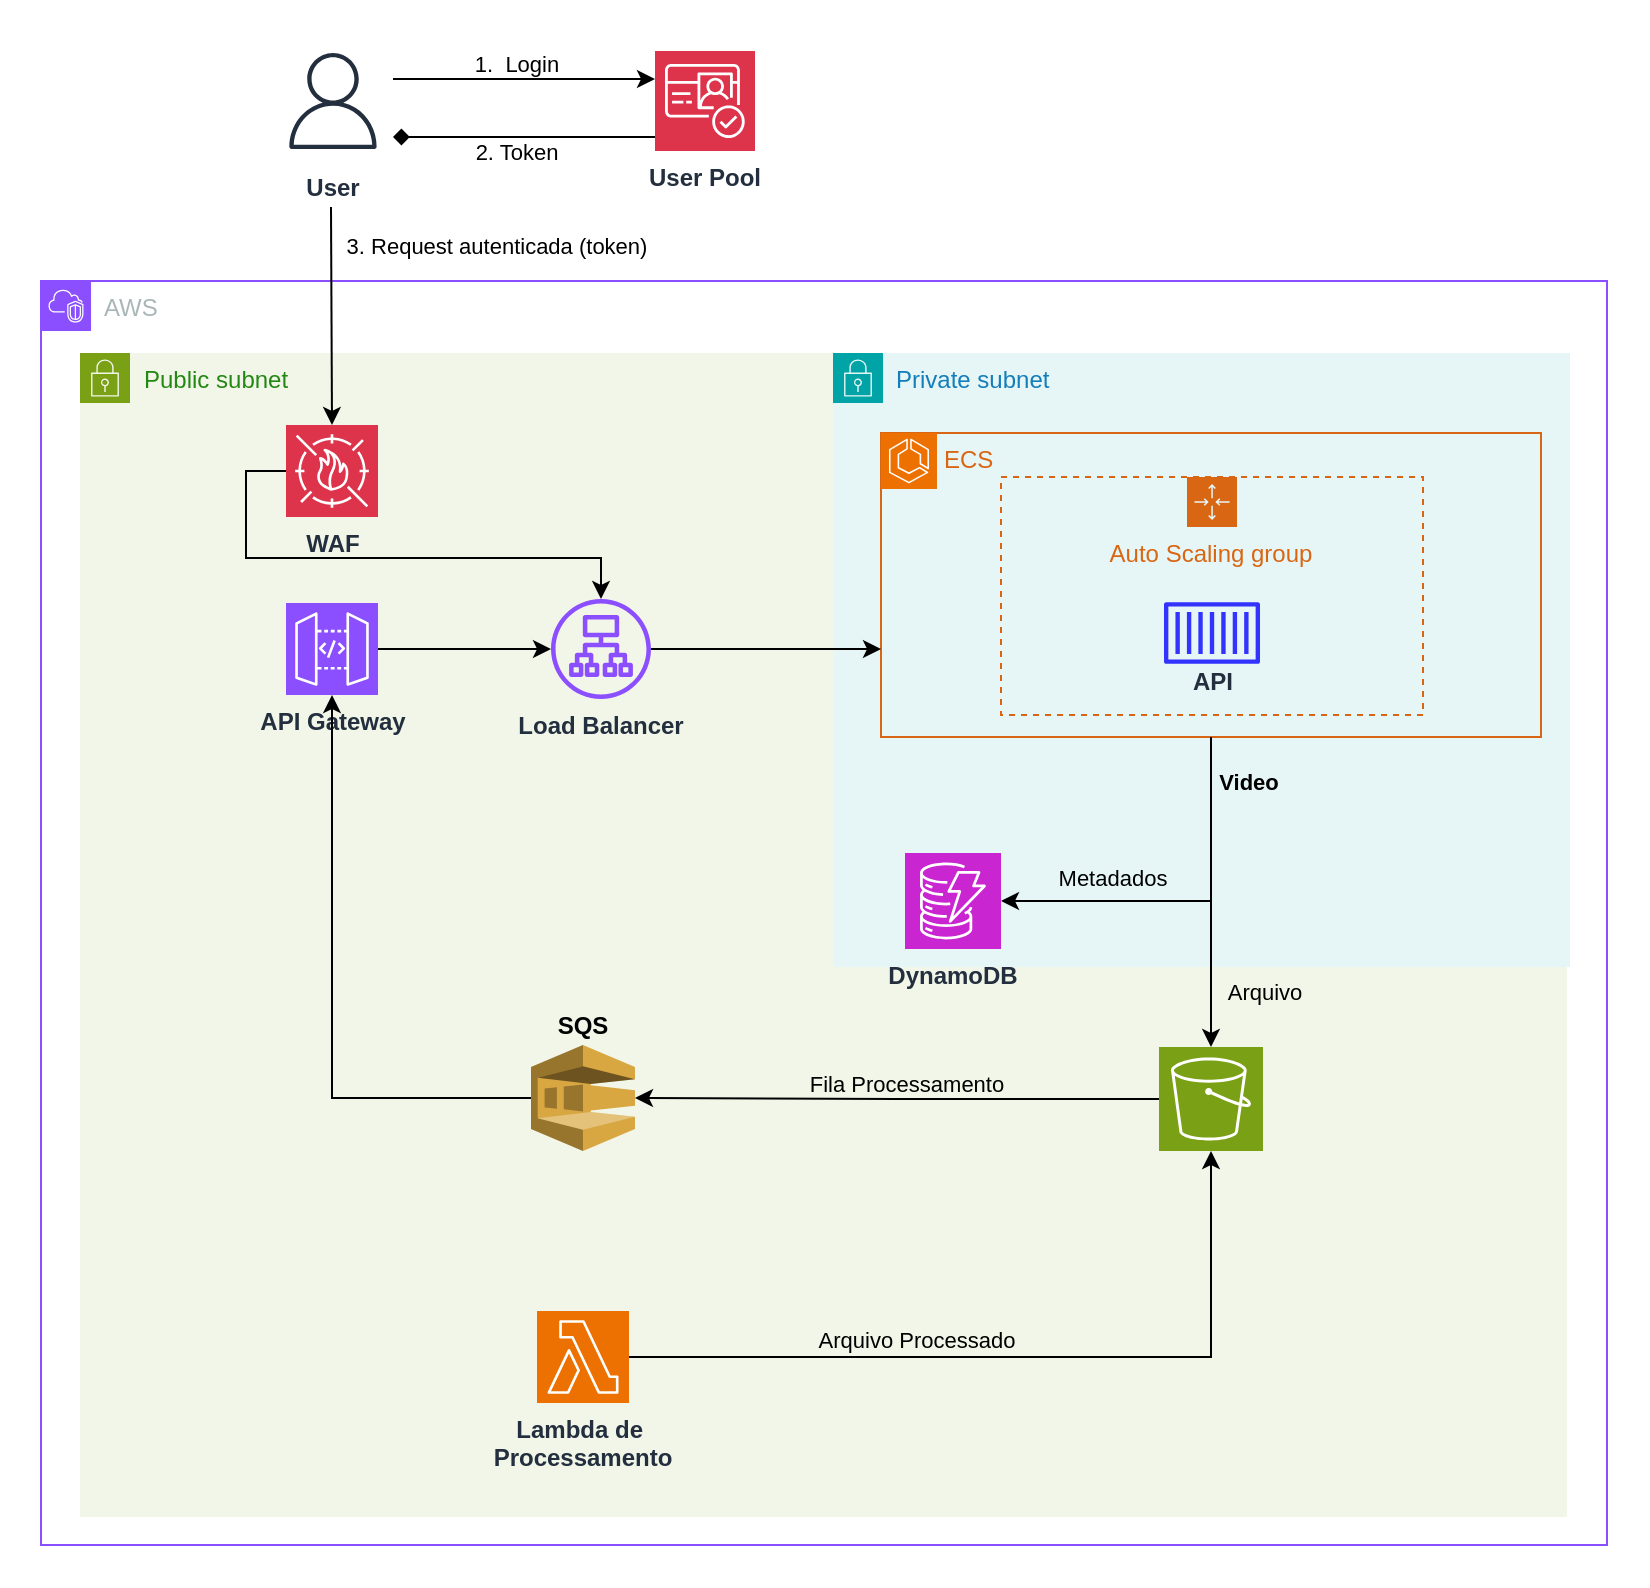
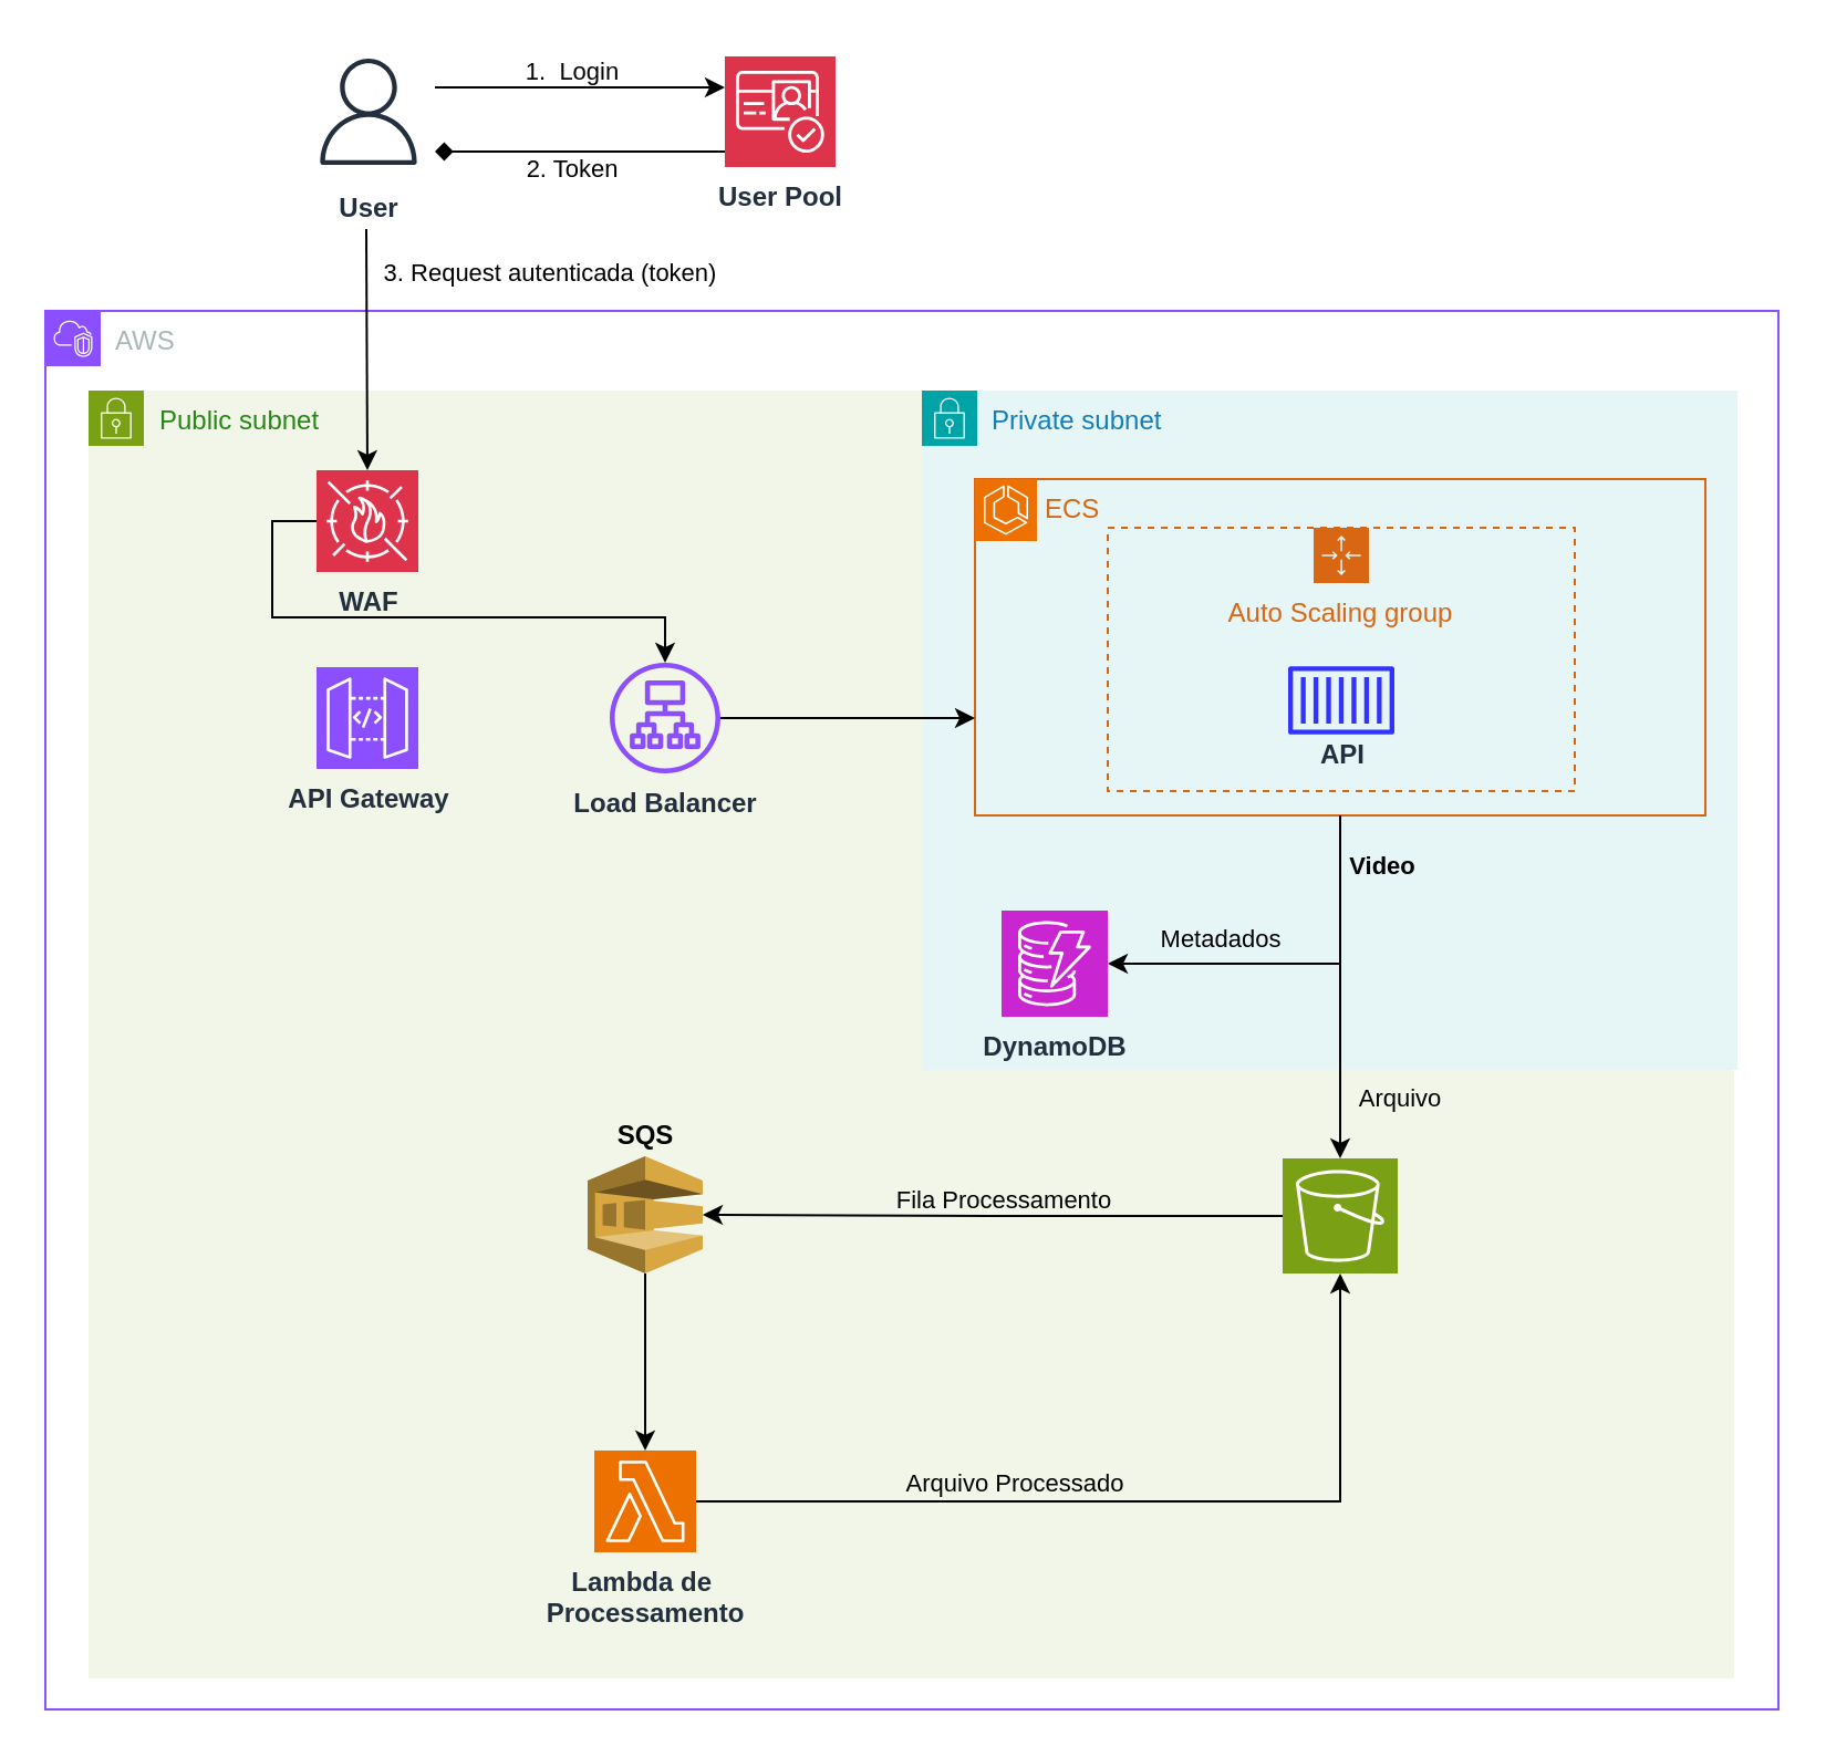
- <mxCell id="6" style="edgeStyle=orthogonalEdgeStyle;rounded=0;orthogonalLoop=1;jettySize=auto;html=1;" edge="1" parent="3" source="7" target="4"><mxGeometry relative="1" as="geometry" /></mxCell>
- <mxCell id="22" value="DynamoDB" style="sketch=0;points=[[0,0,0],[0.25,0,0],[0.5,0,0],[0.75,0,0],[1,0,0],[0,1,0],[0.25,1,0],[0.5,1,0],[0.75,1,0],[1,1,0],[0,0.25,0],[0,0.5,0],[0,0.75,0],[1,0.25,0],[1,0.5,0],[1,0.75,0]];outlineConnect=0;fontColor=#232F3E;fillColor=#C925D1;strokeColor=#ffffff;dashed=0;verticalLabelPosition=bottom;verticalAlign=top;align=center;html=1;fontSize=12;fontStyle=1;aspect=fixed;shape=mxgraph.aws4.resourceIcon;resIcon=mxgraph.aws4.dynamodb;" vertex="1" parent="17"><mxGeometry x="36" y="250" width="48" height="48" as="geometry" /></mxCell>
+ <mxCell id="22" value="DynamoDB" style="sketch=0;points=[[0,0,0],[0.25,0,0],[0.5,0,0],[0.75,0,0],[1,0,0],[0,1,0],[0.25,1,0],[0.5,1,0],[0.75,1,0],[1,1,0],[0,0.25,0],[0,0.5,0],[0,0.75,0],[1,0.25,0],[1,0.5,0],[1,0.75,0]];outlineConnect=0;fontColor=#232F3E;fillColor=#C925D1;strokeColor=#ffffff;dashed=0;verticalLabelPosition=bottom;verticalAlign=top;align=center;html=1;fontSize=12;fontStyle=1;aspect=fixed;shape=mxgraph.aws4.resourceIcon;resIcon=mxgraph.aws4.dynamodb;" vertex="1" parent="17"><mxGeometry x="36" y="235" width="48" height="48" as="geometry" /></mxCell>
- <mxCell id="9" value="" style="edgeStyle=orthogonalEdgeStyle;rounded=0;orthogonalLoop=1;jettySize=auto;html=1;" edge="1" parent="3" source="10" target="7"><mxGeometry relative="1" as="geometry" /></mxCell>
+ <mxCell id="9" value="" style="edgeStyle=orthogonalEdgeStyle;rounded=0;orthogonalLoop=1;jettySize=auto;html=1;" edge="1" parent="3" source="10" target="8"><mxGeometry relative="1" as="geometry" /></mxCell>
